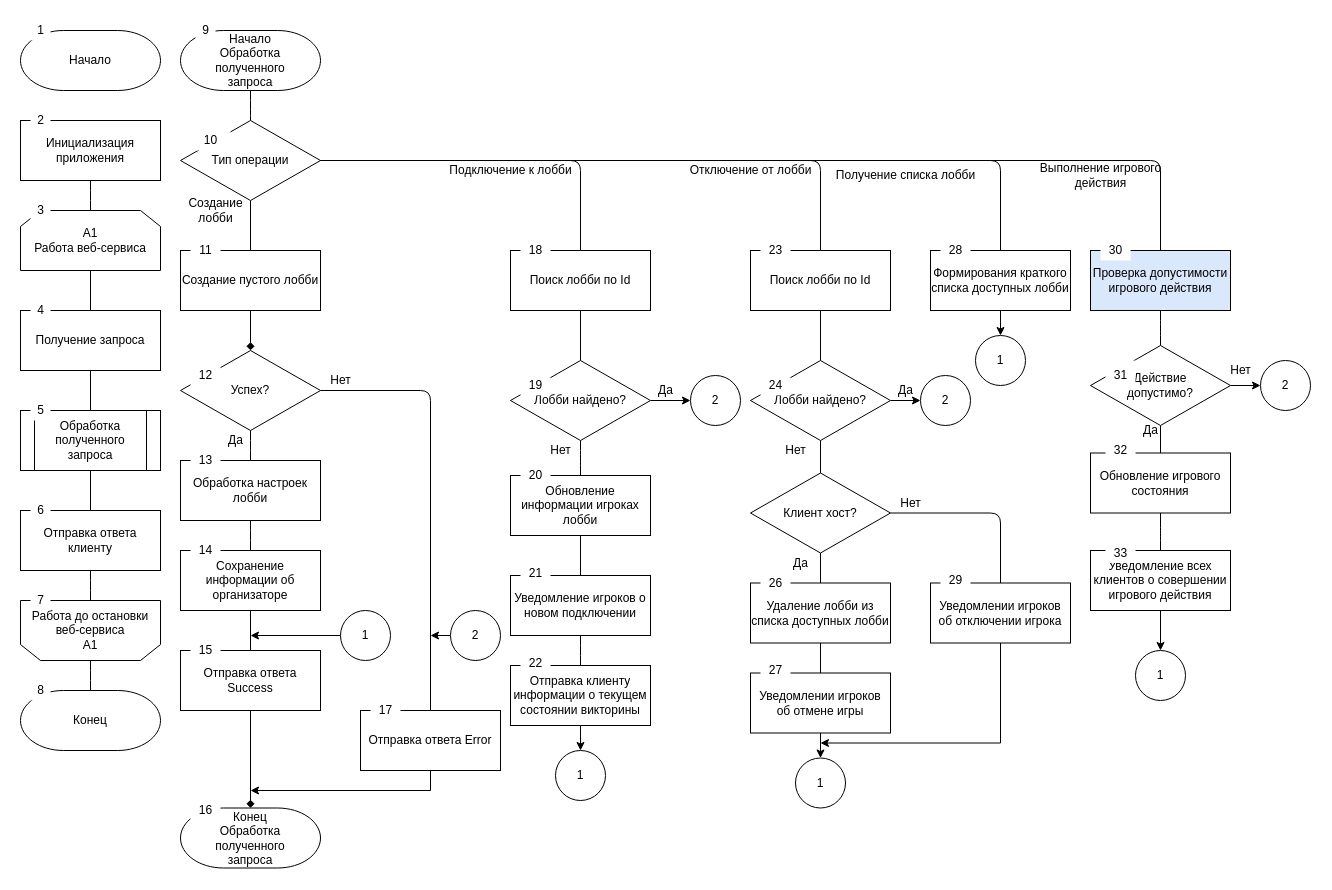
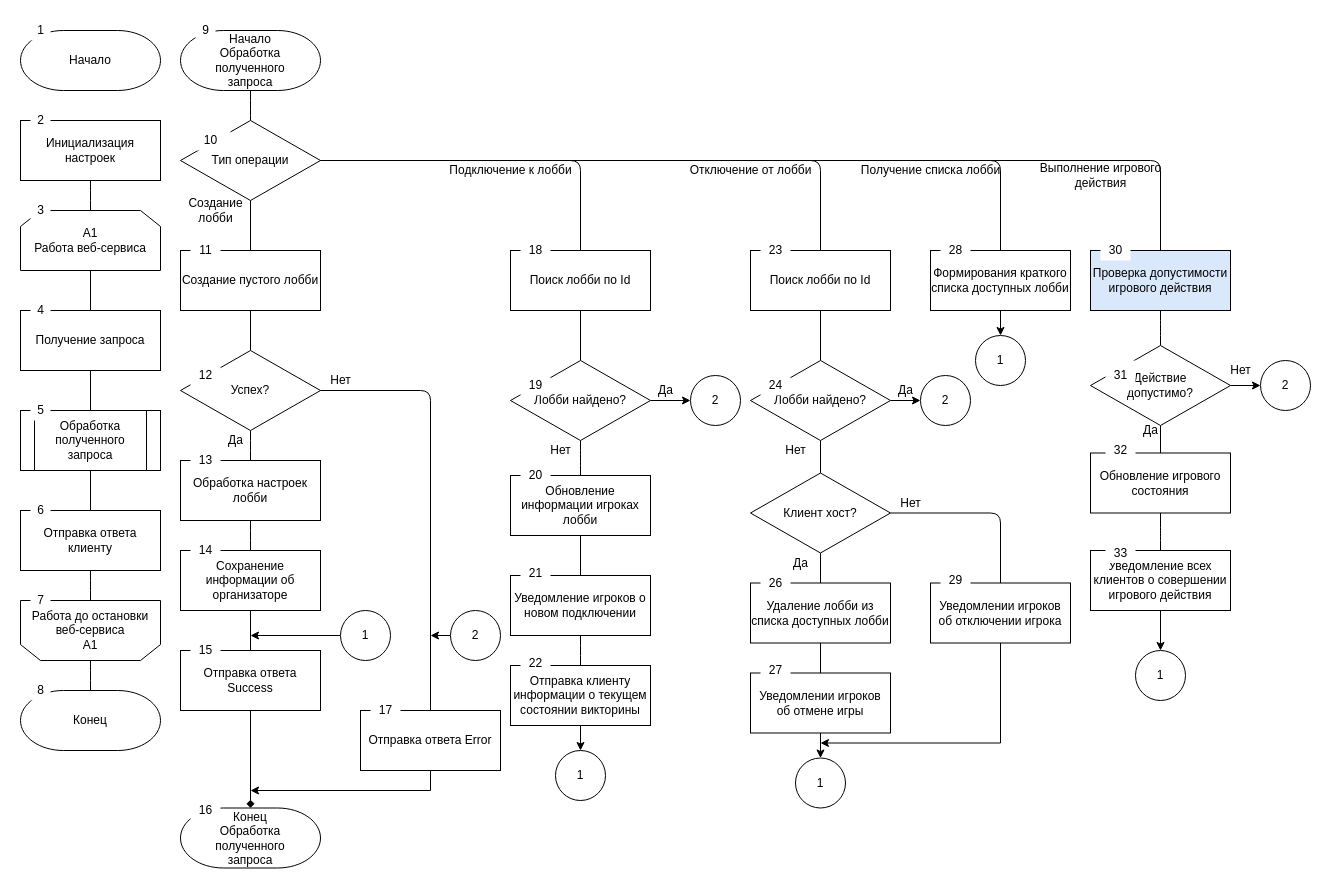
- <mxCell id="4" value="Инициализация приложения" style="rounded=0;whiteSpace=wrap;html=1;" parent="1" vertex="1"><mxGeometry x="20" y="120" width="140" height="60" as="geometry" /></mxCell>
+ <mxCell id="4" value="Инициализация настроек" style="rounded=0;whiteSpace=wrap;html=1;" parent="1" vertex="1"><mxGeometry x="20" y="120" width="140" height="60" as="geometry" /></mxCell>
- <mxCell id="108" value="Получение списка лобби" style="text;html=1;align=center;verticalAlign=middle;resizable=0;points=[];autosize=1;" parent="1" vertex="1"><mxGeometry x="830" y="165" width="150" height="20" as="geometry" /></mxCell>
+ <mxCell id="108" value="Получение списка лобби" style="text;html=1;align=center;verticalAlign=middle;resizable=0;points=[];autosize=1;" parent="1" vertex="1"><mxGeometry x="855" y="160" width="150" height="20" as="geometry" /></mxCell>
- <mxCell id="27" style="edgeStyle=orthogonalEdgeStyle;rounded=1;orthogonalLoop=1;jettySize=auto;html=1;entryX=0.5;entryY=0;entryDx=0;entryDy=0;endArrow=diamond;" parent="1" source="28" target="31" edge="1"><mxGeometry relative="1" as="geometry" /></mxCell>
+ <mxCell id="27" style="edgeStyle=orthogonalEdgeStyle;rounded=1;orthogonalLoop=1;jettySize=auto;html=1;entryX=0.5;entryY=0;entryDx=0;entryDy=0;endArrow=none;" parent="1" source="28" target="31" edge="1"><mxGeometry relative="1" as="geometry" /></mxCell>
